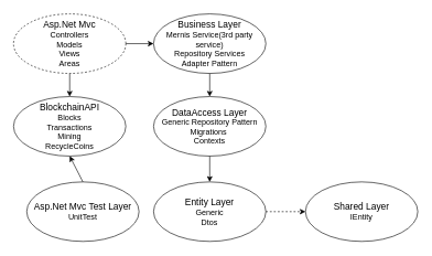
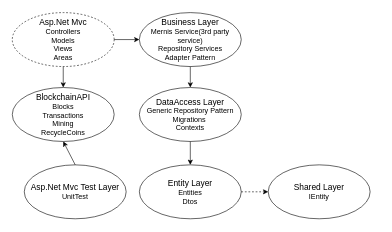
- <mxCell id="5" value="&lt;font style=&quot;&quot;&gt;&lt;span style=&quot;font-size: 14px;&quot;&gt;Entity Layer&lt;/span&gt;&lt;br&gt;Generic&lt;br&gt;Dtos&lt;br&gt;&lt;/font&gt;" style="ellipse;whiteSpace=wrap;html=1;align=center;newEdgeStyle={&quot;edgeStyle&quot;:&quot;entityRelationEdgeStyle&quot;,&quot;startArrow&quot;:&quot;none&quot;,&quot;endArrow&quot;:&quot;none&quot;,&quot;segment&quot;:10,&quot;curved&quot;:1,&quot;sourcePerimeterSpacing&quot;:0,&quot;targetPerimeterSpacing&quot;:0};treeFolding=1;treeMoving=1;" vertex="1" parent="1"><mxGeometry x="232" y="274" width="170" height="90" as="geometry" /></mxCell>
+ <mxCell id="5" value="&lt;font style=&quot;&quot;&gt;&lt;span style=&quot;font-size: 14px;&quot;&gt;Entity Layer&lt;/span&gt;&lt;br&gt;Entities&lt;br&gt;Dtos&lt;br&gt;&lt;/font&gt;" style="ellipse;whiteSpace=wrap;html=1;align=center;newEdgeStyle={&quot;edgeStyle&quot;:&quot;entityRelationEdgeStyle&quot;,&quot;startArrow&quot;:&quot;none&quot;,&quot;endArrow&quot;:&quot;none&quot;,&quot;segment&quot;:10,&quot;curved&quot;:1,&quot;sourcePerimeterSpacing&quot;:0,&quot;targetPerimeterSpacing&quot;:0};treeFolding=1;treeMoving=1;" vertex="1" parent="1"><mxGeometry x="232" y="274" width="170" height="90" as="geometry" /></mxCell>
- <mxCell id="7" value="&lt;font style=&quot;&quot;&gt;&lt;span style=&quot;font-size: 14px;&quot;&gt;Shared Layer&lt;/span&gt;&lt;br&gt;IEntity&lt;br&gt;&lt;/font&gt;" style="ellipse;whiteSpace=wrap;html=1;align=center;newEdgeStyle={&quot;edgeStyle&quot;:&quot;entityRelationEdgeStyle&quot;,&quot;startArrow&quot;:&quot;none&quot;,&quot;endArrow&quot;:&quot;none&quot;,&quot;segment&quot;:10,&quot;curved&quot;:1,&quot;sourcePerimeterSpacing&quot;:0,&quot;targetPerimeterSpacing&quot;:0};treeFolding=1;treeMoving=1;" vertex="1" parent="1"><mxGeometry x="462" y="274" width="170" height="90" as="geometry" /></mxCell>
+ <mxCell id="7" value="&lt;font style=&quot;&quot;&gt;&lt;span style=&quot;font-size: 14px;&quot;&gt;Shared Layer&lt;/span&gt;&lt;br&gt;IEntity&lt;br&gt;&lt;/font&gt;" style="ellipse;whiteSpace=wrap;html=1;align=center;newEdgeStyle={&quot;edgeStyle&quot;:&quot;entityRelationEdgeStyle&quot;,&quot;startArrow&quot;:&quot;none&quot;,&quot;endArrow&quot;:&quot;none&quot;,&quot;segment&quot;:10,&quot;curved&quot;:1,&quot;sourcePerimeterSpacing&quot;:0,&quot;targetPerimeterSpacing&quot;:0};treeFolding=1;treeMoving=1;" vertex="1" parent="1"><mxGeometry x="447" y="274" width="170" height="90" as="geometry" /></mxCell>
